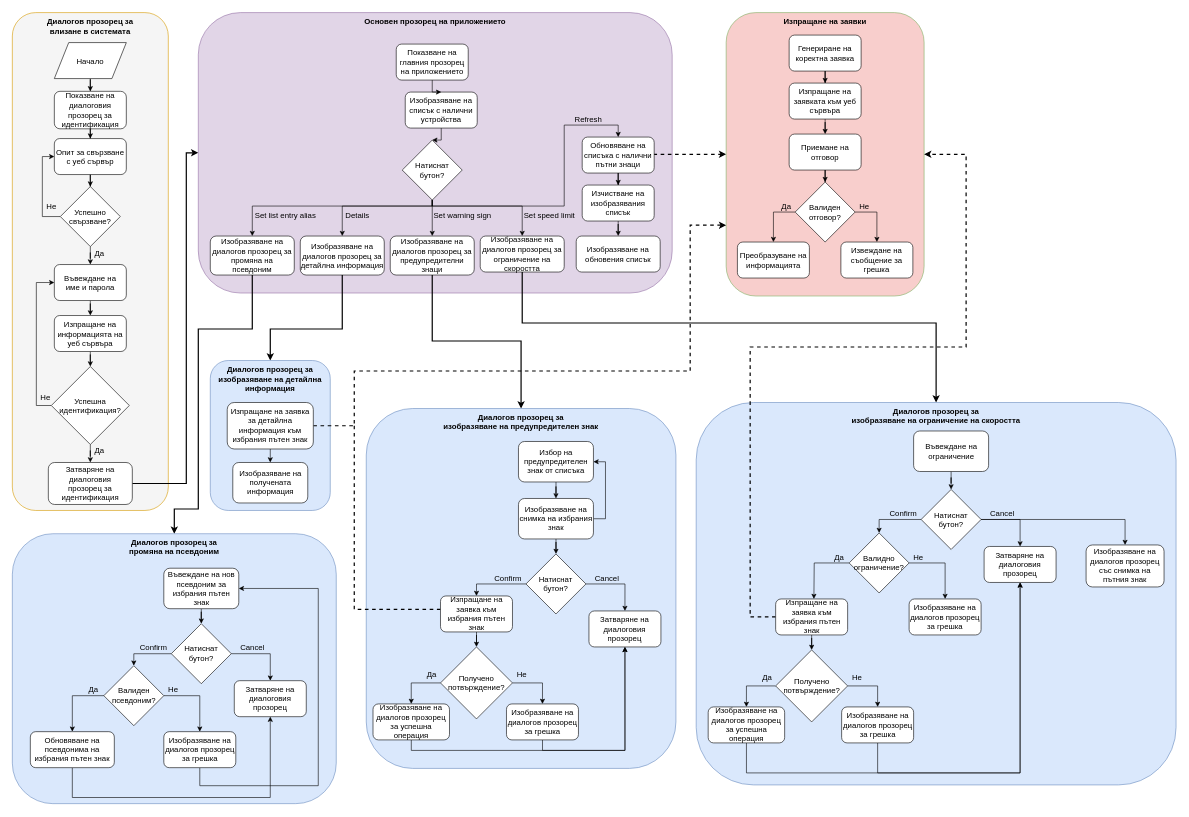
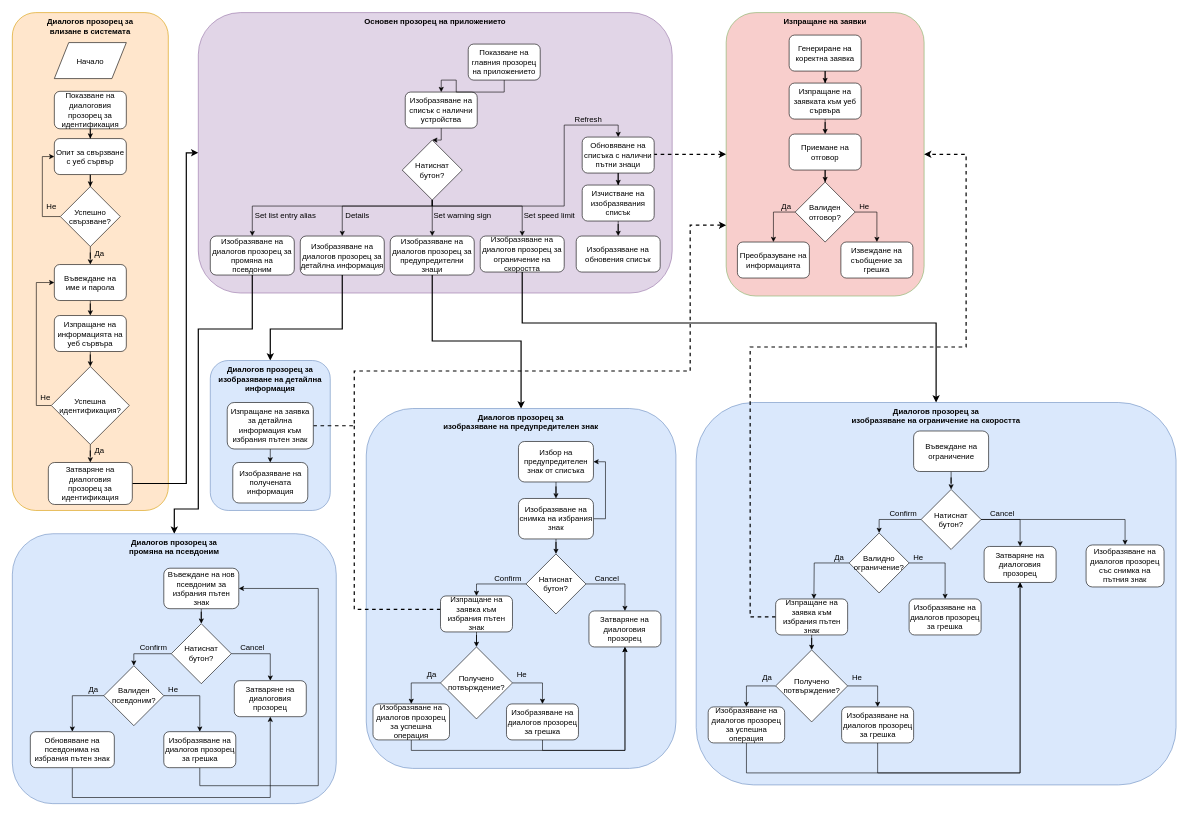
- <mxCell id="27" value="Показване на главния прозорец&lt;br style=&quot;font-size: 13px;&quot;&gt;на приложението" style="rounded=1;whiteSpace=wrap;html=1;fontSize=13;" vertex="1" parent="1"><mxGeometry x="660" y="73" width="120" height="60" as="geometry" /></mxCell>
+ <mxCell id="27" value="Показване на главния прозорец&lt;br style=&quot;font-size: 13px;&quot;&gt;на приложението" style="rounded=1;whiteSpace=wrap;html=1;fontSize=13;" vertex="1" parent="1"><mxGeometry x="780" y="73" width="120" height="60" as="geometry" /></mxCell>
- <mxCell id="5" style="edgeStyle=orthogonalEdgeStyle;rounded=0;orthogonalLoop=1;jettySize=auto;html=1;entryX=0.5;entryY=0;entryDx=0;entryDy=0;endArrow=classic;endFill=1;strokeWidth=1;fontSize=13;" edge="1" parent="1" source="6" target="4"><mxGeometry relative="1" as="geometry" /></mxCell>
- <mxCell id="2" value="Диалогов прозорец за&lt;br style=&quot;font-size: 13px;&quot;&gt;влизане в системата" style="rounded=1;whiteSpace=wrap;html=1;fillColor=#f5f5f5;strokeColor=#d79b00;verticalAlign=top;fontStyle=1;fontSize=13;" parent="1" vertex="1"><mxGeometry x="20" y="20.5" width="260" height="830" as="geometry" /></mxCell>
+ <mxCell id="2" value="Диалогов прозорец за&lt;br style=&quot;font-size: 13px;&quot;&gt;влизане в системата" style="rounded=1;whiteSpace=wrap;html=1;fillColor=#ffe6cc;strokeColor=#d79b00;verticalAlign=top;fontStyle=1;fontSize=13;" parent="1" vertex="1"><mxGeometry x="20" y="20.5" width="260" height="830" as="geometry" /></mxCell>
